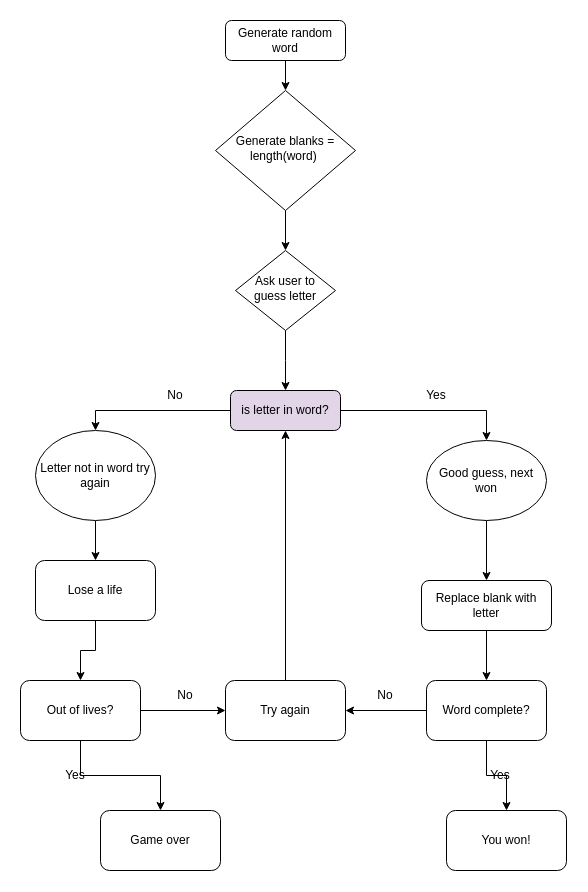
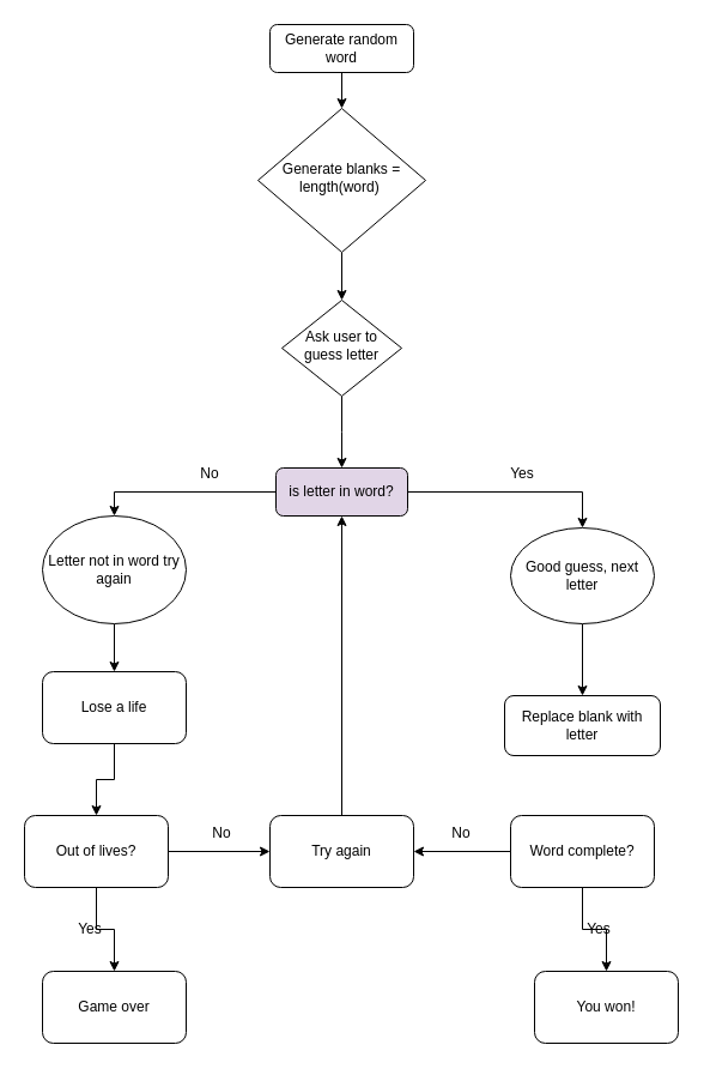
- <mxCell id="14" value="Good guess, next won" style="ellipse;whiteSpace=wrap;html=1;" vertex="1" parent="1"><mxGeometry x="426" y="440" width="120" height="80" as="geometry" /></mxCell>
+ <mxCell id="14" value="Good guess, next letter" style="ellipse;whiteSpace=wrap;html=1;" vertex="1" parent="1"><mxGeometry x="426" y="440" width="120" height="80" as="geometry" /></mxCell>
- <mxCell id="17" style="edgeStyle=orthogonalEdgeStyle;rounded=0;orthogonalLoop=1;jettySize=auto;html=1;entryX=0.5;entryY=0;entryDx=0;entryDy=0;" edge="1" parent="1" source="18" target="31"><mxGeometry relative="1" as="geometry" /></mxCell>
- <mxCell id="25" value="Game over" style="rounded=1;whiteSpace=wrap;html=1;" vertex="1" parent="1"><mxGeometry x="100" y="810" width="120" height="60" as="geometry" /></mxCell>
+ <mxCell id="25" value="Game over" style="rounded=1;whiteSpace=wrap;html=1;" vertex="1" parent="1"><mxGeometry x="35" y="810" width="120" height="60" as="geometry" /></mxCell>
